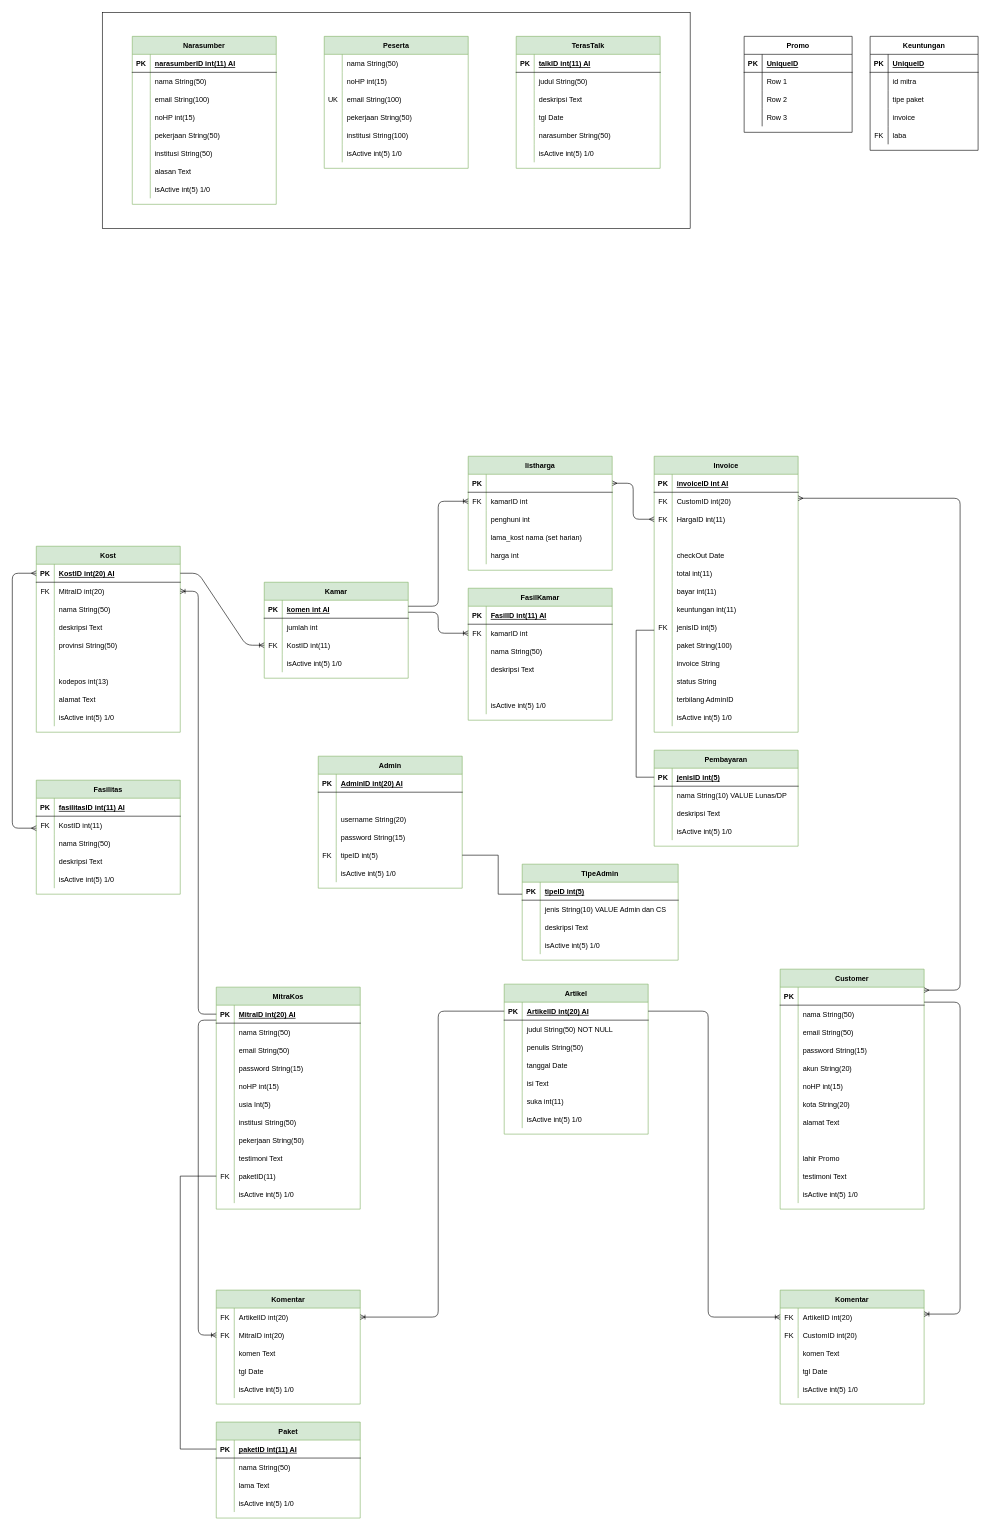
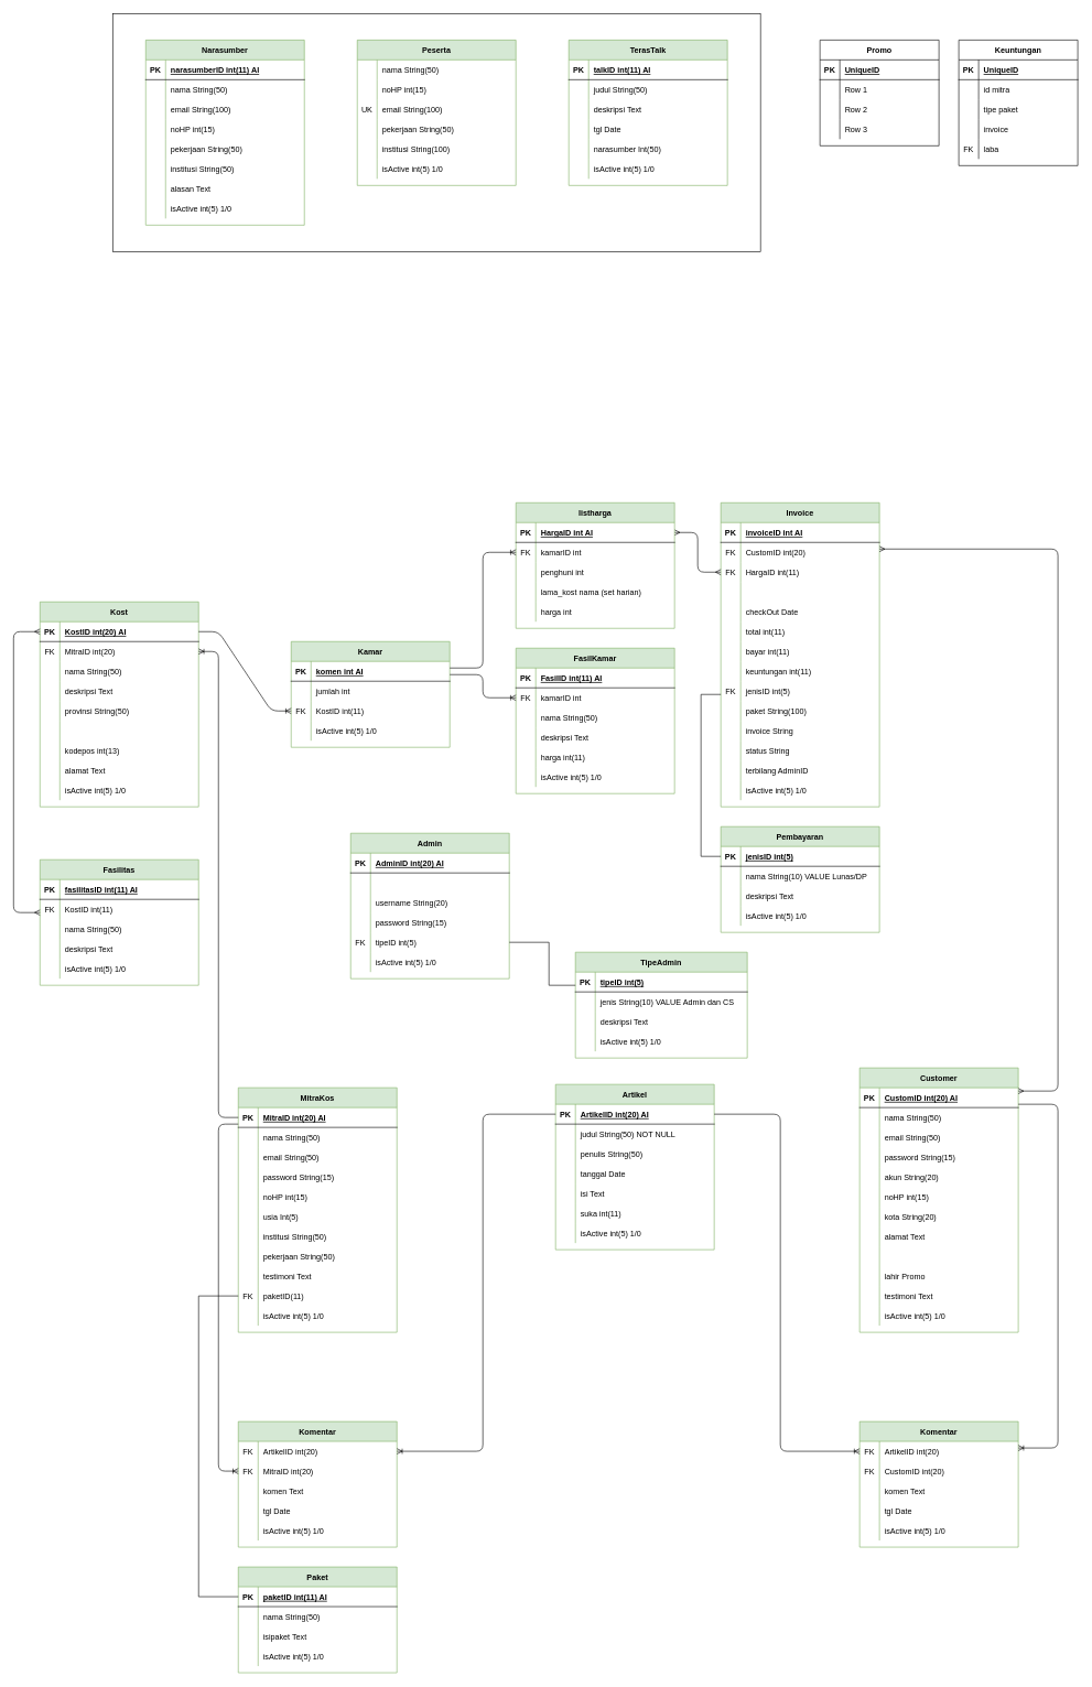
- <mxCell id="306" value="narasumber String(50)" style="shape=partialRectangle;connectable=0;fillColor=none;top=0;left=0;bottom=0;right=0;align=left;spacingLeft=6;overflow=hidden;" parent="304" vertex="1"><mxGeometry x="30" width="210" height="30" as="geometry" /></mxCell>
+ <mxCell id="306" value="narasumber Int(50)" style="shape=partialRectangle;connectable=0;fillColor=none;top=0;left=0;bottom=0;right=0;align=left;spacingLeft=6;overflow=hidden;" parent="304" vertex="1"><mxGeometry x="30" width="210" height="30" as="geometry" /></mxCell>
+ <mxCell id="393" value="HargaID int AI" style="shape=partialRectangle;connectable=0;fillColor=none;top=0;left=0;bottom=0;right=0;align=left;spacingLeft=6;fontStyle=5;overflow=hidden;" parent="391" vertex="1"><mxGeometry x="30" width="210" height="30" as="geometry" /></mxCell>
+ <mxCell id="357" value="harga int(11)" style="shape=partialRectangle;connectable=0;fillColor=none;top=0;left=0;bottom=0;right=0;align=left;spacingLeft=6;overflow=hidden;" parent="355" vertex="1"><mxGeometry x="30" width="210" height="30" as="geometry" /></mxCell>
+ <mxCell id="40" value="CustomID int(20) AI" style="shape=partialRectangle;overflow=hidden;connectable=0;fillColor=none;top=0;left=0;bottom=0;right=0;align=left;spacingLeft=6;fontStyle=5;" parent="38" vertex="1"><mxGeometry x="30" width="210" height="30" as="geometry" /></mxCell>
- <mxCell id="268" value="lama Text" style="shape=partialRectangle;connectable=0;fillColor=none;top=0;left=0;bottom=0;right=0;align=left;spacingLeft=6;overflow=hidden;" parent="266" vertex="1"><mxGeometry x="30" width="210" height="30" as="geometry" /></mxCell>
+ <mxCell id="268" value="isipaket Text" style="shape=partialRectangle;connectable=0;fillColor=none;top=0;left=0;bottom=0;right=0;align=left;spacingLeft=6;overflow=hidden;" parent="266" vertex="1"><mxGeometry x="30" width="210" height="30" as="geometry" /></mxCell>
